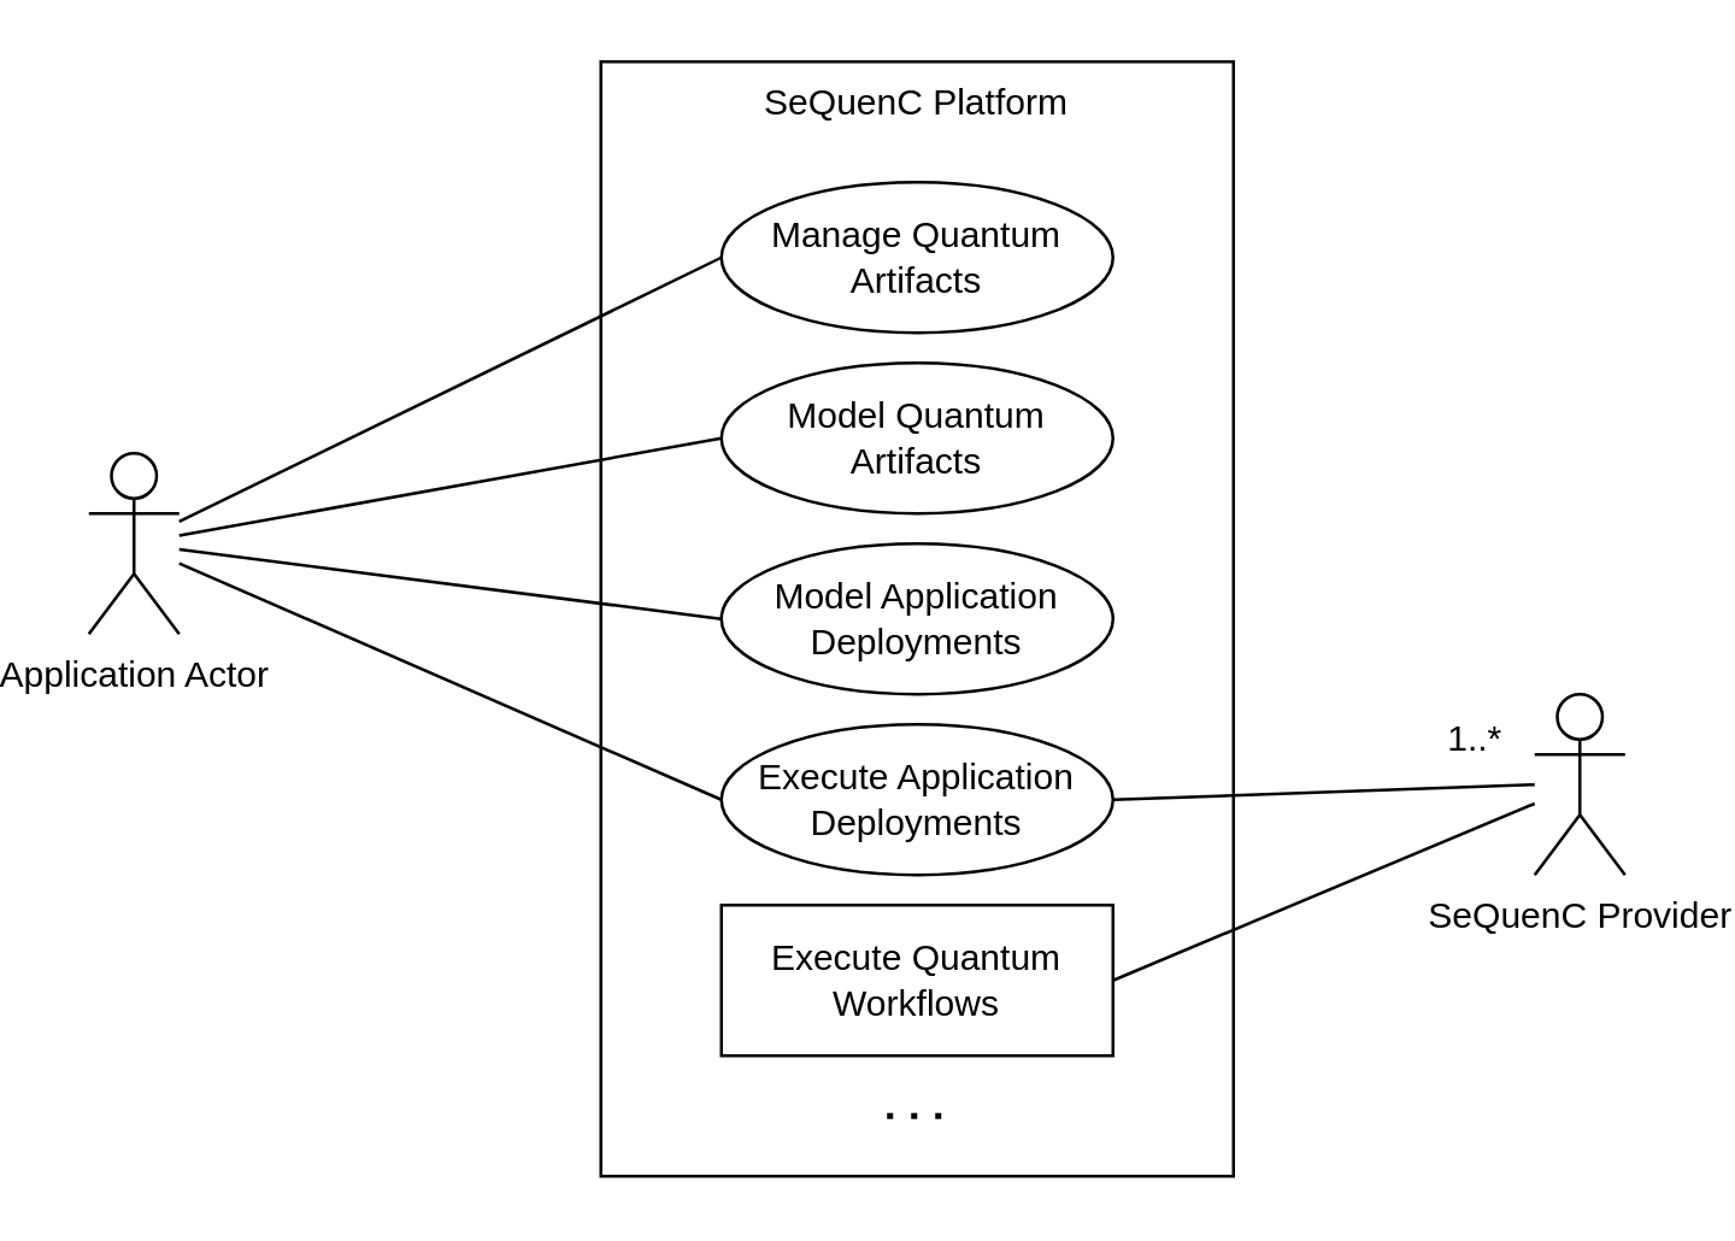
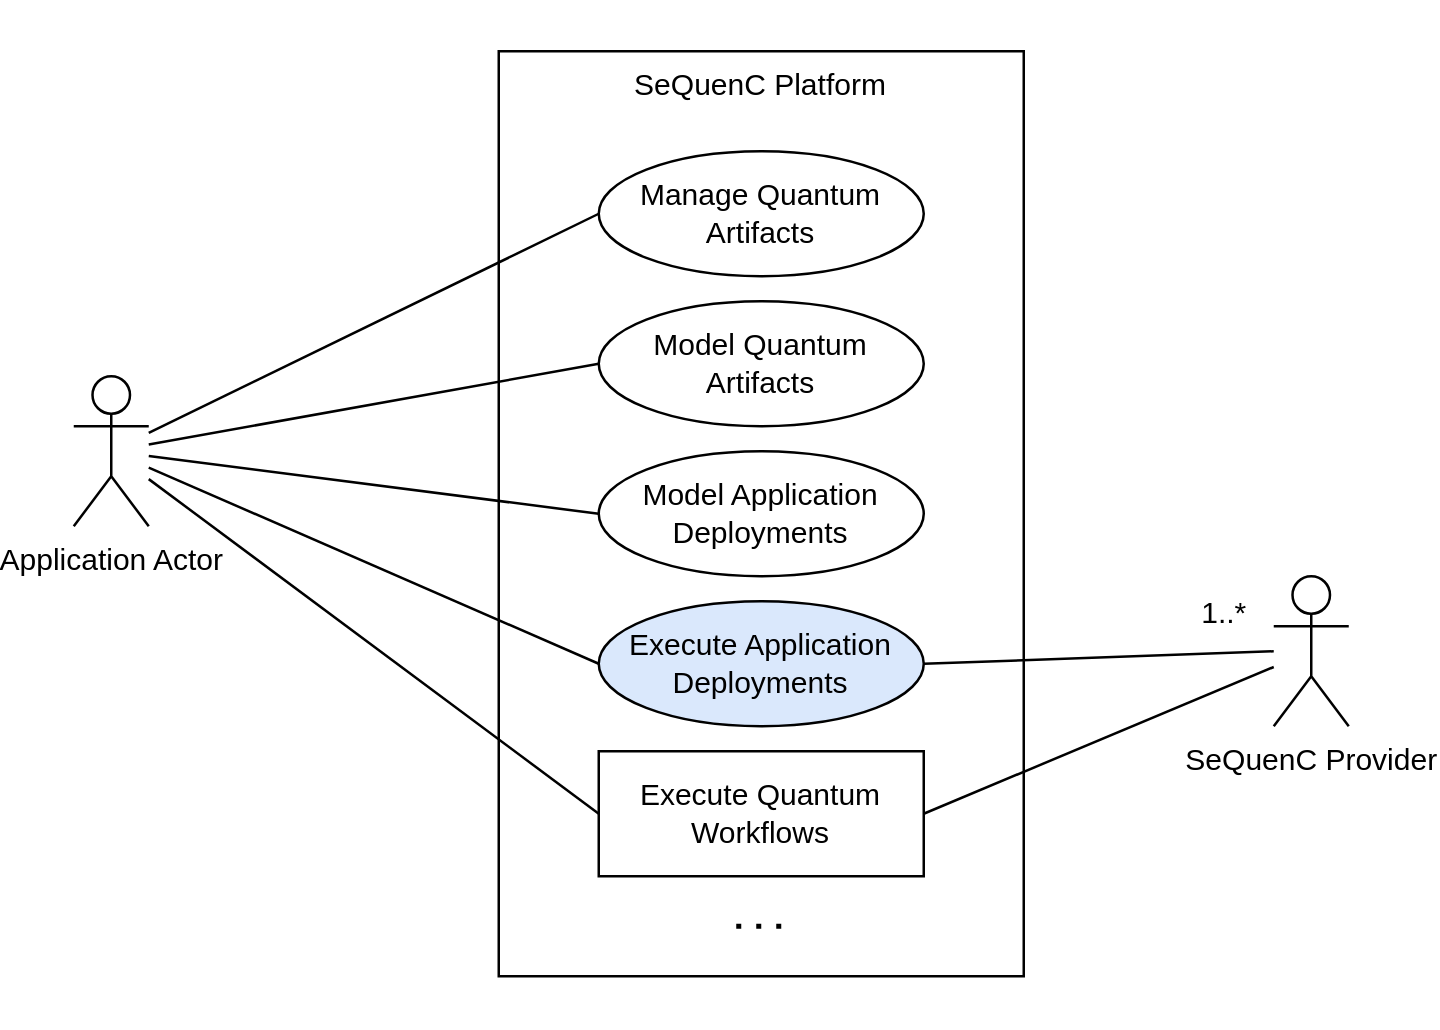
+ <mxCell id="16" style="rounded=0;orthogonalLoop=1;jettySize=auto;html=1;entryX=0;entryY=0.5;entryDx=0;entryDy=0;endArrow=none;endFill=0;" edge="1" parent="1" source="2" target="7"><mxGeometry relative="1" as="geometry" /></mxCell>
- <mxCell id="9" value="Execute Application Deployments" style="ellipse;whiteSpace=wrap;html=1;" parent="1" vertex="1"><mxGeometry x="230" y="240" width="130" height="50" as="geometry" /></mxCell>
+ <mxCell id="9" value="Execute Application Deployments" style="ellipse;whiteSpace=wrap;html=1;fillColor=#dae8fc;" parent="1" vertex="1"><mxGeometry x="230" y="240" width="130" height="50" as="geometry" /></mxCell>
